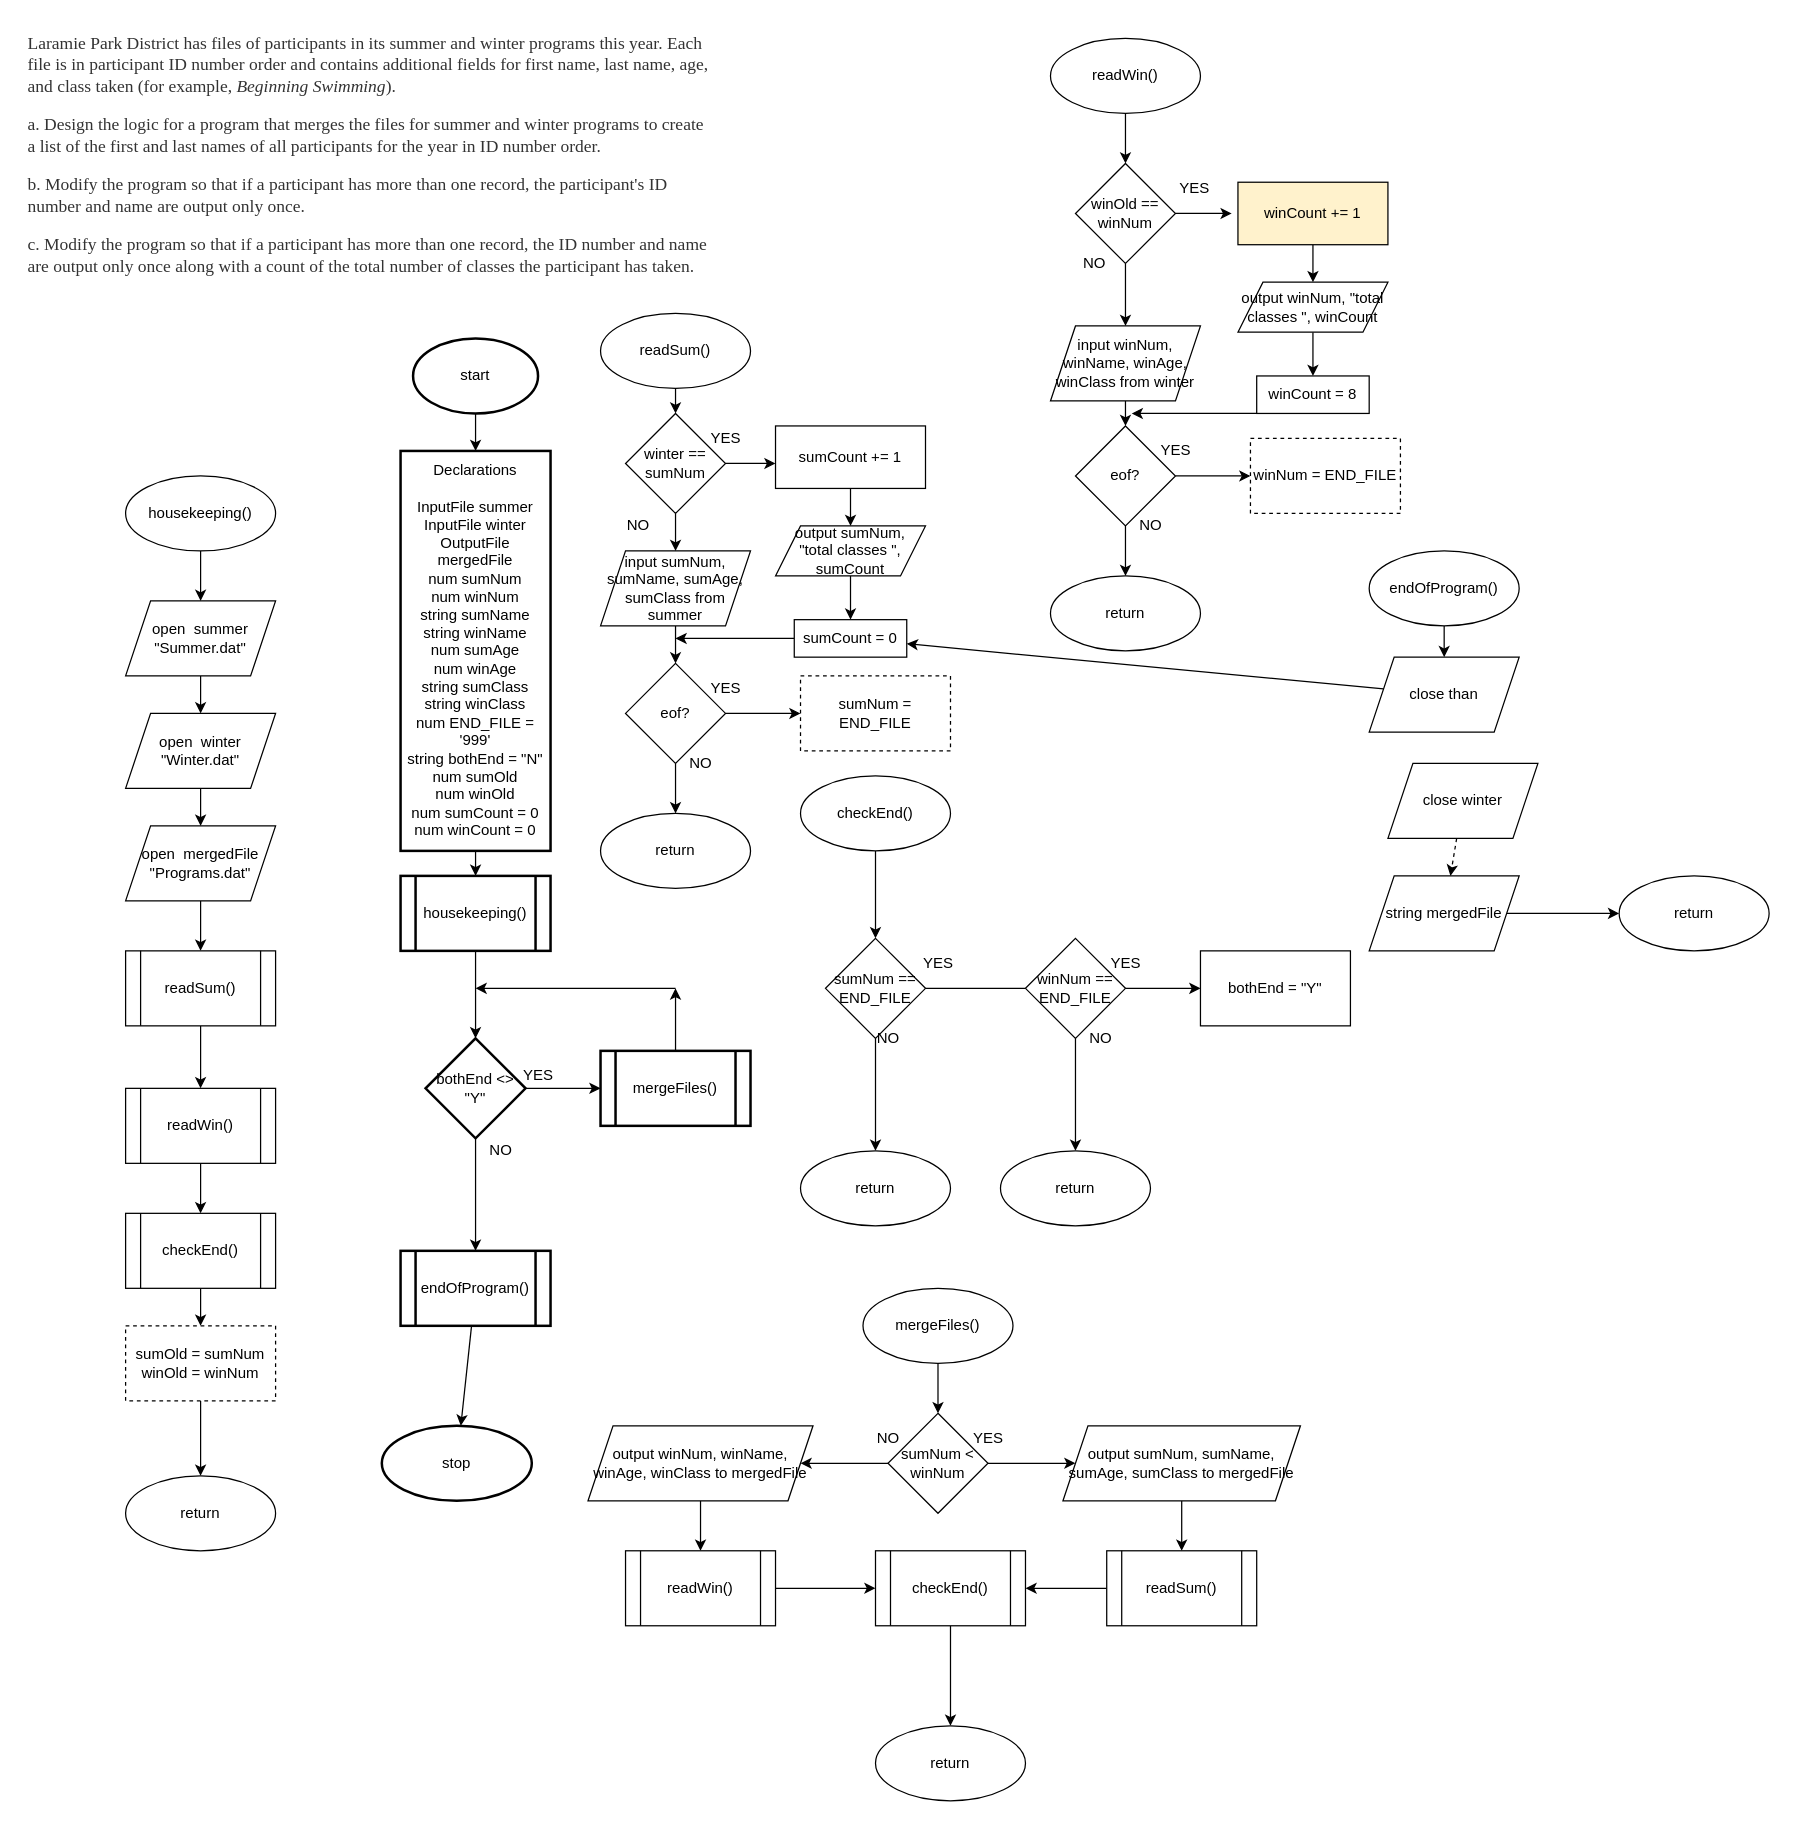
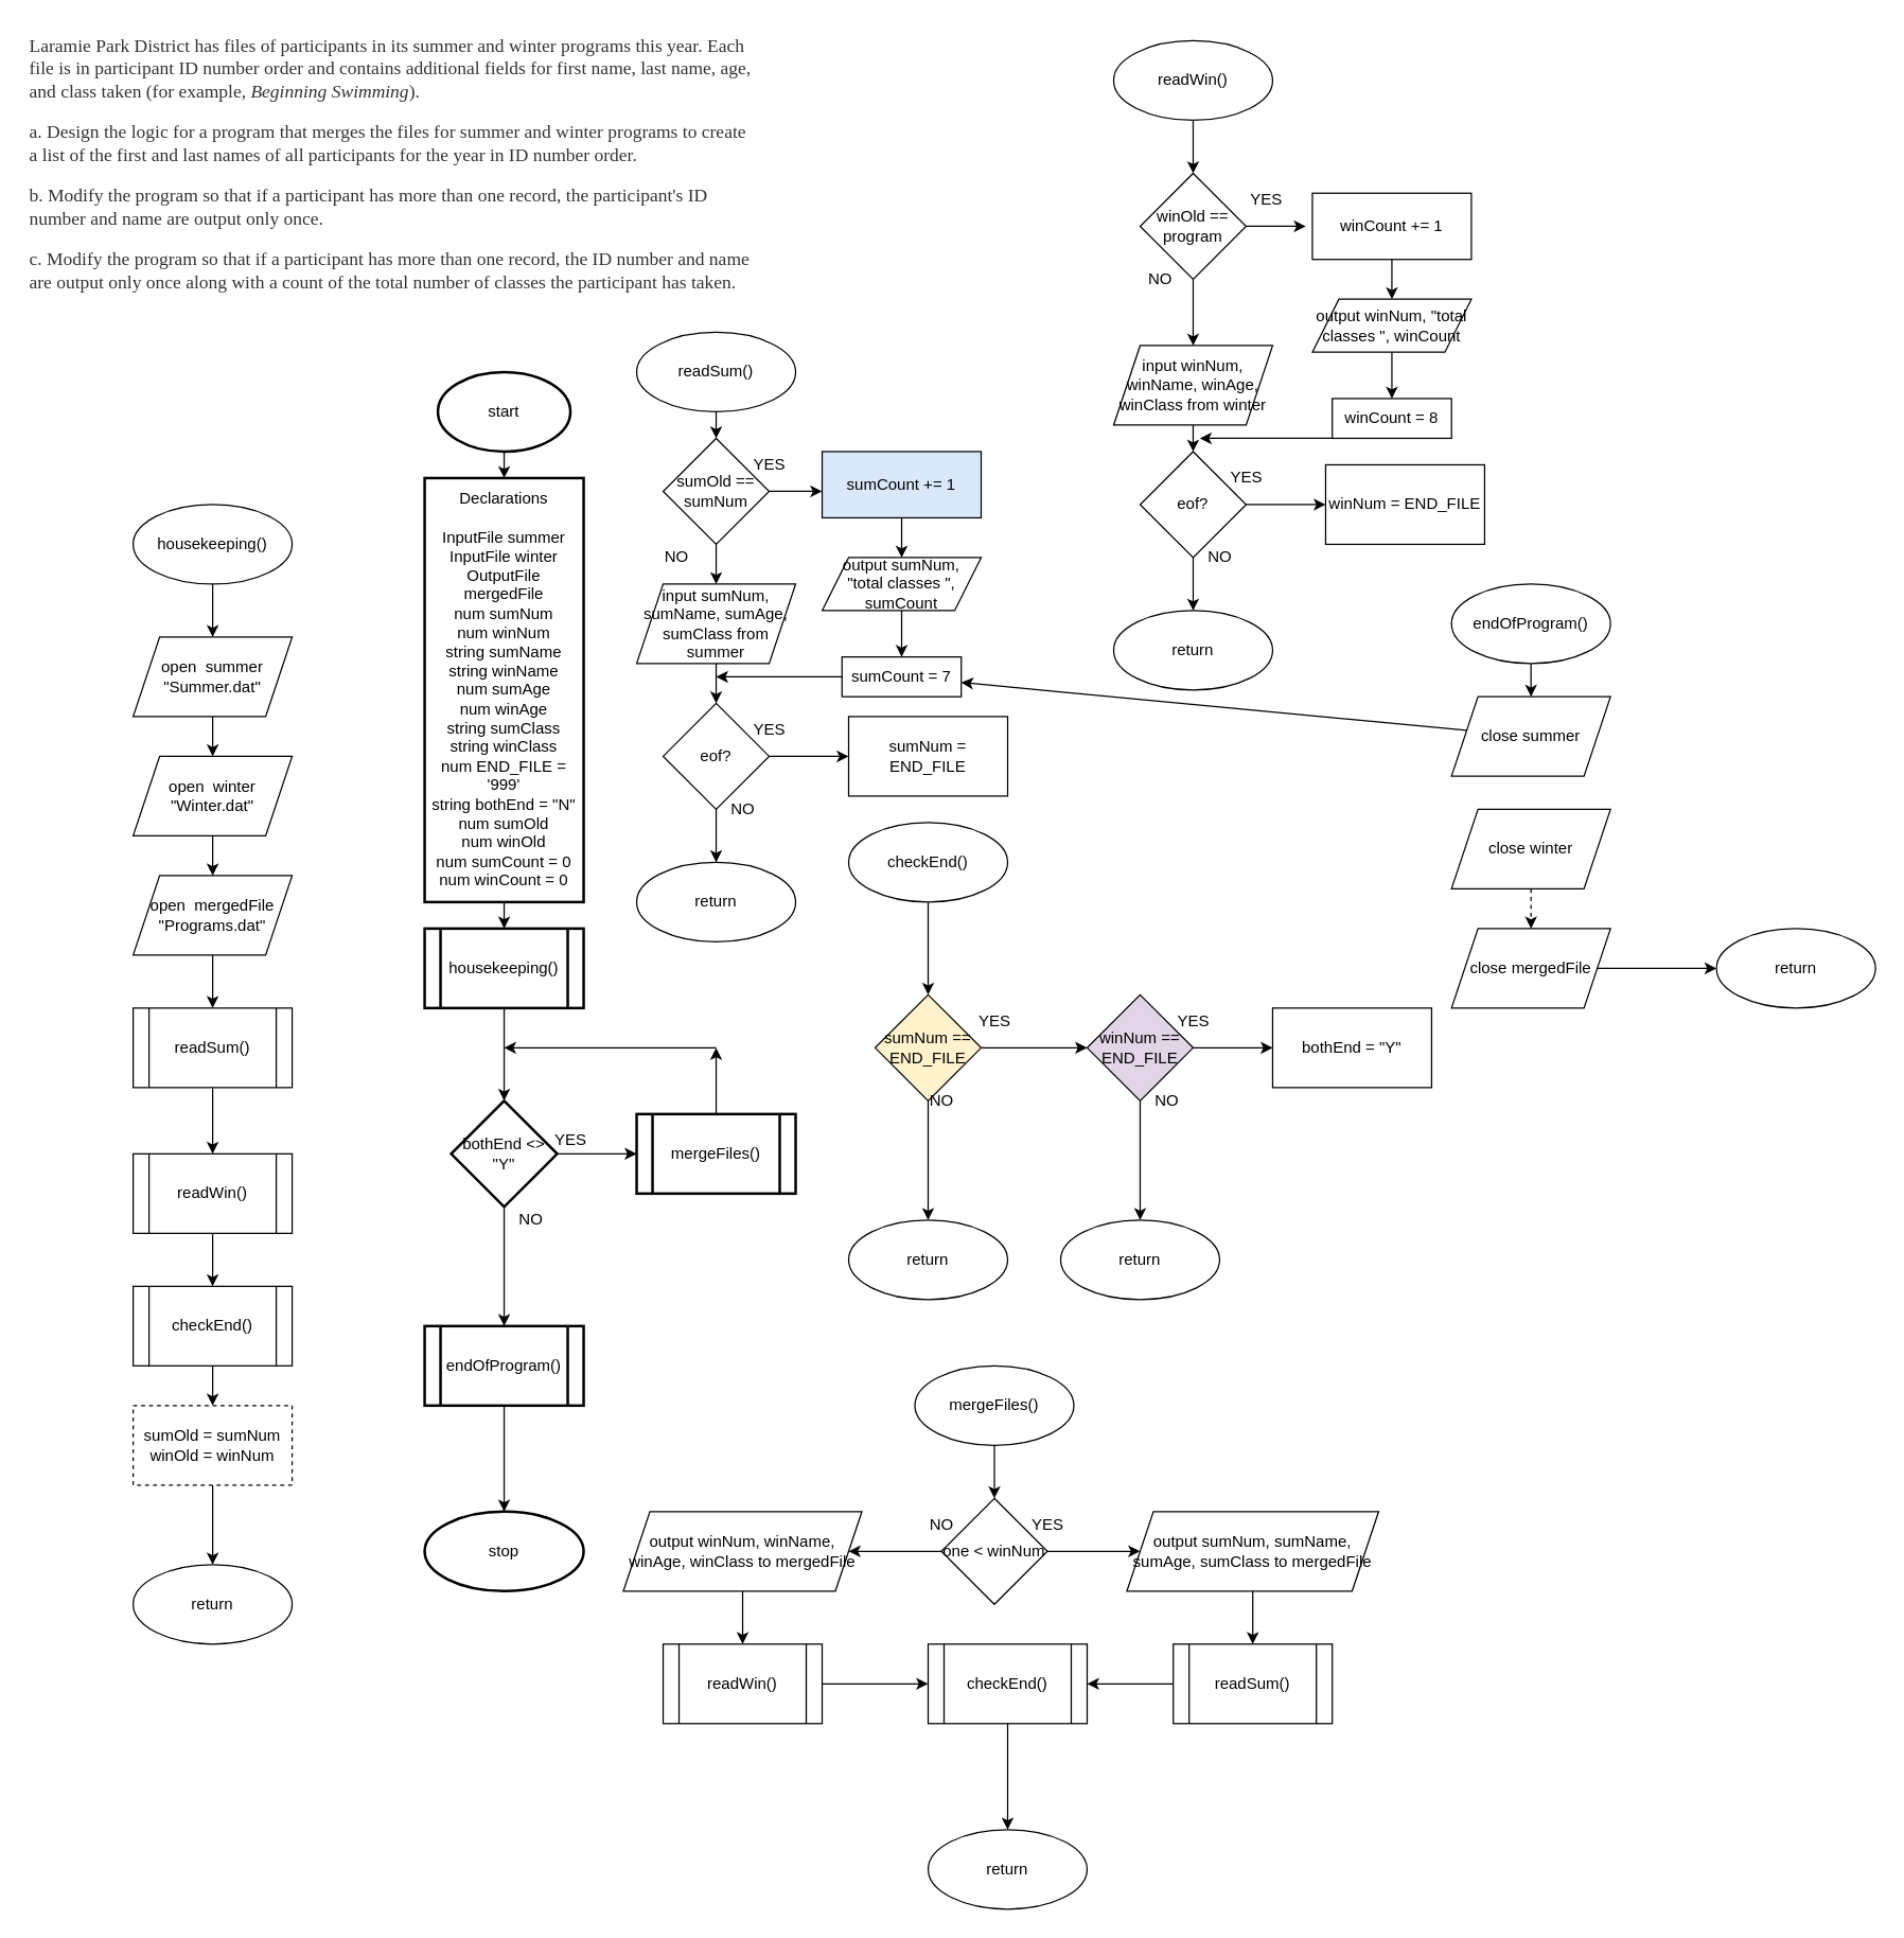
- <mxCell id="98" value="winOld == winNum" style="rhombus;whiteSpace=wrap;html=1;" vertex="1" parent="1"><mxGeometry x="860" y="130" width="80" height="80" as="geometry" /></mxCell>
+ <mxCell id="98" value="winOld == program" style="rhombus;whiteSpace=wrap;html=1;" vertex="1" parent="1"><mxGeometry x="860" y="130" width="80" height="80" as="geometry" /></mxCell>
- <mxCell id="110" value="winCount += 1" style="whiteSpace=wrap;html=1;fillColor=#fff2cc;" vertex="1" parent="1"><mxGeometry x="990" y="145" width="120" height="50" as="geometry" /></mxCell>
+ <mxCell id="110" value="winCount += 1" style="whiteSpace=wrap;html=1;" vertex="1" parent="1"><mxGeometry x="990" y="145" width="120" height="50" as="geometry" /></mxCell>
- <mxCell id="3" value="start" style="strokeWidth=2;html=1;shape=mxgraph.flowchart.start_1;whiteSpace=wrap;" vertex="1" parent="1"><mxGeometry x="330" y="270" width="100" height="60" as="geometry" /></mxCell>
+ <mxCell id="3" value="start" style="strokeWidth=2;html=1;shape=mxgraph.flowchart.start_1;whiteSpace=wrap;" vertex="1" parent="1"><mxGeometry x="330" y="280" width="100" height="60" as="geometry" /></mxCell>
- <mxCell id="104" value="sumCount += 1&lt;br&gt;" style="whiteSpace=wrap;html=1;" vertex="1" parent="1"><mxGeometry x="620" y="340" width="120" height="50" as="geometry" /></mxCell>
+ <mxCell id="104" value="sumCount += 1&lt;br&gt;" style="whiteSpace=wrap;html=1;fillColor=#dae8fc;" vertex="1" parent="1"><mxGeometry x="620" y="340" width="120" height="50" as="geometry" /></mxCell>
- <mxCell id="94" value="winter == sumNum" style="rhombus;whiteSpace=wrap;html=1;" vertex="1" parent="1"><mxGeometry x="500" y="330" width="80" height="80" as="geometry" /></mxCell>
+ <mxCell id="94" value="sumOld == sumNum" style="rhombus;whiteSpace=wrap;html=1;" vertex="1" parent="1"><mxGeometry x="500" y="330" width="80" height="80" as="geometry" /></mxCell>
- <mxCell id="53" value="winNum = END_FILE" style="whiteSpace=wrap;html=1;dashed=1;" vertex="1" parent="1"><mxGeometry x="1000" y="350" width="120" height="60" as="geometry" /></mxCell>
+ <mxCell id="53" value="winNum = END_FILE" style="whiteSpace=wrap;html=1;" vertex="1" parent="1"><mxGeometry x="1000" y="350" width="120" height="60" as="geometry" /></mxCell>
- <mxCell id="108" value="sumCount = 0" style="whiteSpace=wrap;html=1;" vertex="1" parent="1"><mxGeometry x="635" y="495" width="90" height="30" as="geometry" /></mxCell>
+ <mxCell id="108" value="sumCount = 7" style="whiteSpace=wrap;html=1;" vertex="1" parent="1"><mxGeometry x="635" y="495" width="90" height="30" as="geometry" /></mxCell>
- <mxCell id="117" value="close than" style="shape=parallelogram;perimeter=parallelogramPerimeter;whiteSpace=wrap;html=1;fixedSize=1;" vertex="1" parent="1"><mxGeometry x="1095" y="525" width="120" height="60" as="geometry" /></mxCell>
+ <mxCell id="117" value="close summer" style="shape=parallelogram;perimeter=parallelogramPerimeter;whiteSpace=wrap;html=1;fixedSize=1;" vertex="1" parent="1"><mxGeometry x="1095" y="525" width="120" height="60" as="geometry" /></mxCell>
- <mxCell id="42" value="sumNum = END_FILE" style="whiteSpace=wrap;html=1;dashed=1;" vertex="1" parent="1"><mxGeometry x="640" y="540" width="120" height="60" as="geometry" /></mxCell>
+ <mxCell id="42" value="sumNum = END_FILE" style="whiteSpace=wrap;html=1;" vertex="1" parent="1"><mxGeometry x="640" y="540" width="120" height="60" as="geometry" /></mxCell>
- <mxCell id="119" value="close winter" style="shape=parallelogram;perimeter=parallelogramPerimeter;whiteSpace=wrap;html=1;fixedSize=1;" vertex="1" parent="1"><mxGeometry x="1110" y="610" width="120" height="60" as="geometry" /></mxCell>
+ <mxCell id="119" value="close winter" style="shape=parallelogram;perimeter=parallelogramPerimeter;whiteSpace=wrap;html=1;fixedSize=1;" vertex="1" parent="1"><mxGeometry x="1095" y="610" width="120" height="60" as="geometry" /></mxCell>
- <mxCell id="121" value="string mergedFile" style="shape=parallelogram;perimeter=parallelogramPerimeter;whiteSpace=wrap;html=1;fixedSize=1;" vertex="1" parent="1"><mxGeometry x="1095" y="700" width="120" height="60" as="geometry" /></mxCell>
+ <mxCell id="121" value="close mergedFile" style="shape=parallelogram;perimeter=parallelogramPerimeter;whiteSpace=wrap;html=1;fixedSize=1;" vertex="1" parent="1"><mxGeometry x="1095" y="700" width="120" height="60" as="geometry" /></mxCell>
- <mxCell id="61" value="sumNum == END_FILE" style="rhombus;whiteSpace=wrap;html=1;" vertex="1" parent="1"><mxGeometry x="660" y="750" width="80" height="80" as="geometry" /></mxCell>
+ <mxCell id="61" value="sumNum == END_FILE" style="rhombus;whiteSpace=wrap;html=1;fillColor=#fff2cc;" vertex="1" parent="1"><mxGeometry x="660" y="750" width="80" height="80" as="geometry" /></mxCell>
- <mxCell id="59" value="" style="edgeStyle=none;html=1;endArrow=none;" edge="1" parent="1" source="61" target="64"><mxGeometry relative="1" as="geometry" /></mxCell>
+ <mxCell id="59" value="" style="edgeStyle=none;html=1;" edge="1" parent="1" source="61" target="64"><mxGeometry relative="1" as="geometry" /></mxCell>
- <mxCell id="64" value="winNum == END_FILE" style="rhombus;whiteSpace=wrap;html=1;" vertex="1" parent="1"><mxGeometry x="820" y="750" width="80" height="80" as="geometry" /></mxCell>
+ <mxCell id="64" value="winNum == END_FILE" style="rhombus;whiteSpace=wrap;html=1;fillColor=#e1d5e7;" vertex="1" parent="1"><mxGeometry x="820" y="750" width="80" height="80" as="geometry" /></mxCell>
- <mxCell id="18" value="stop" style="ellipse;whiteSpace=wrap;html=1;strokeWidth=2;" vertex="1" parent="1"><mxGeometry x="305" y="1140" width="120" height="60" as="geometry" /></mxCell>
+ <mxCell id="18" value="stop" style="ellipse;whiteSpace=wrap;html=1;strokeWidth=2;" vertex="1" parent="1"><mxGeometry x="320" y="1140" width="120" height="60" as="geometry" /></mxCell>
- <mxCell id="76" value="sumNum &amp;lt; winNum" style="rhombus;whiteSpace=wrap;html=1;" vertex="1" parent="1"><mxGeometry x="710" y="1130" width="80" height="80" as="geometry" /></mxCell>
+ <mxCell id="76" value="one &amp;lt; winNum" style="rhombus;whiteSpace=wrap;html=1;" vertex="1" parent="1"><mxGeometry x="710" y="1130" width="80" height="80" as="geometry" /></mxCell>
